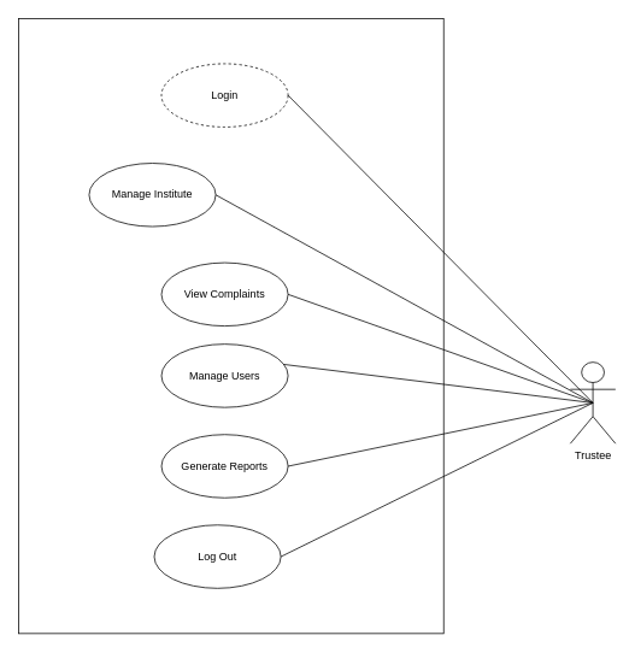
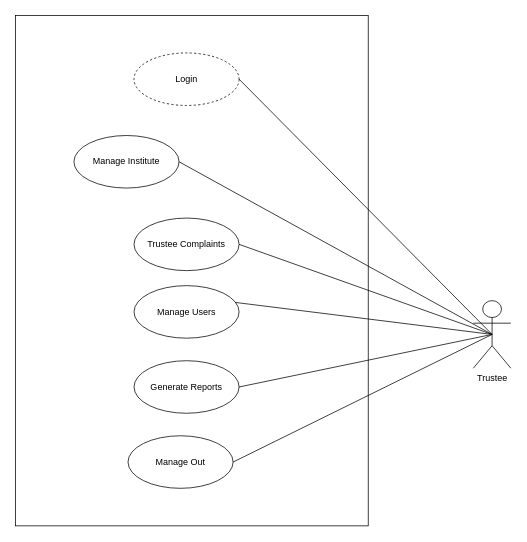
- <mxCell id="5" value="View Complaints" style="ellipse;whiteSpace=wrap;html=1;" vertex="1" parent="1"><mxGeometry x="178" y="290" width="140" height="70" as="geometry" /></mxCell>
+ <mxCell id="5" value="Trustee Complaints" style="ellipse;whiteSpace=wrap;html=1;" vertex="1" parent="1"><mxGeometry x="178" y="290" width="140" height="70" as="geometry" /></mxCell>
- <mxCell id="8" value="Log Out" style="ellipse;whiteSpace=wrap;html=1;" vertex="1" parent="1"><mxGeometry x="170" y="580" width="140" height="70" as="geometry" /></mxCell>
+ <mxCell id="8" value="Manage Out" style="ellipse;whiteSpace=wrap;html=1;" vertex="1" parent="1"><mxGeometry x="170" y="580" width="140" height="70" as="geometry" /></mxCell>
